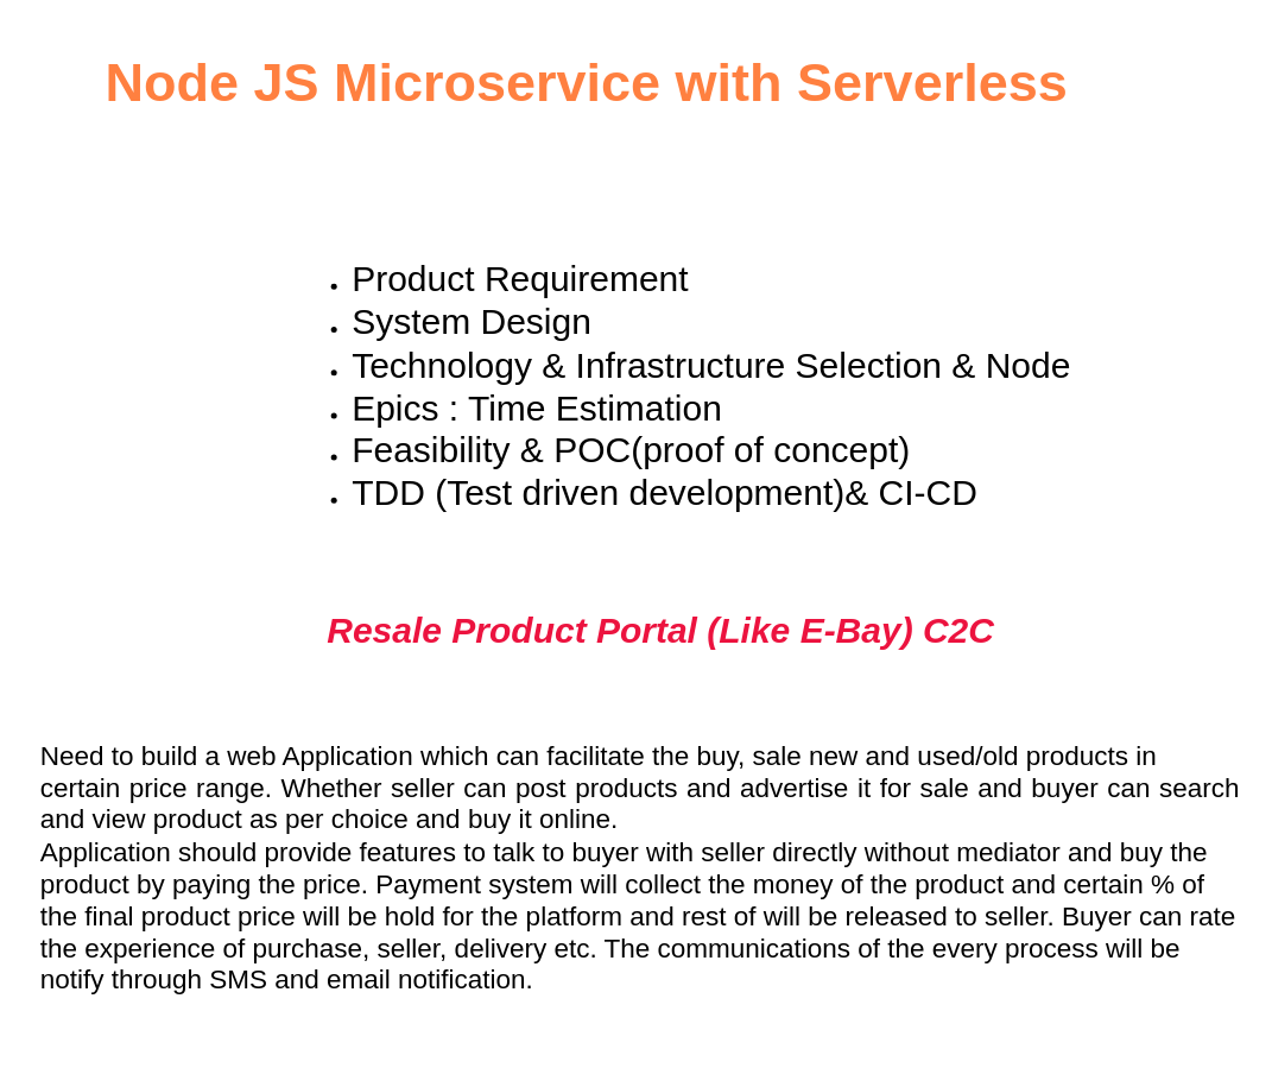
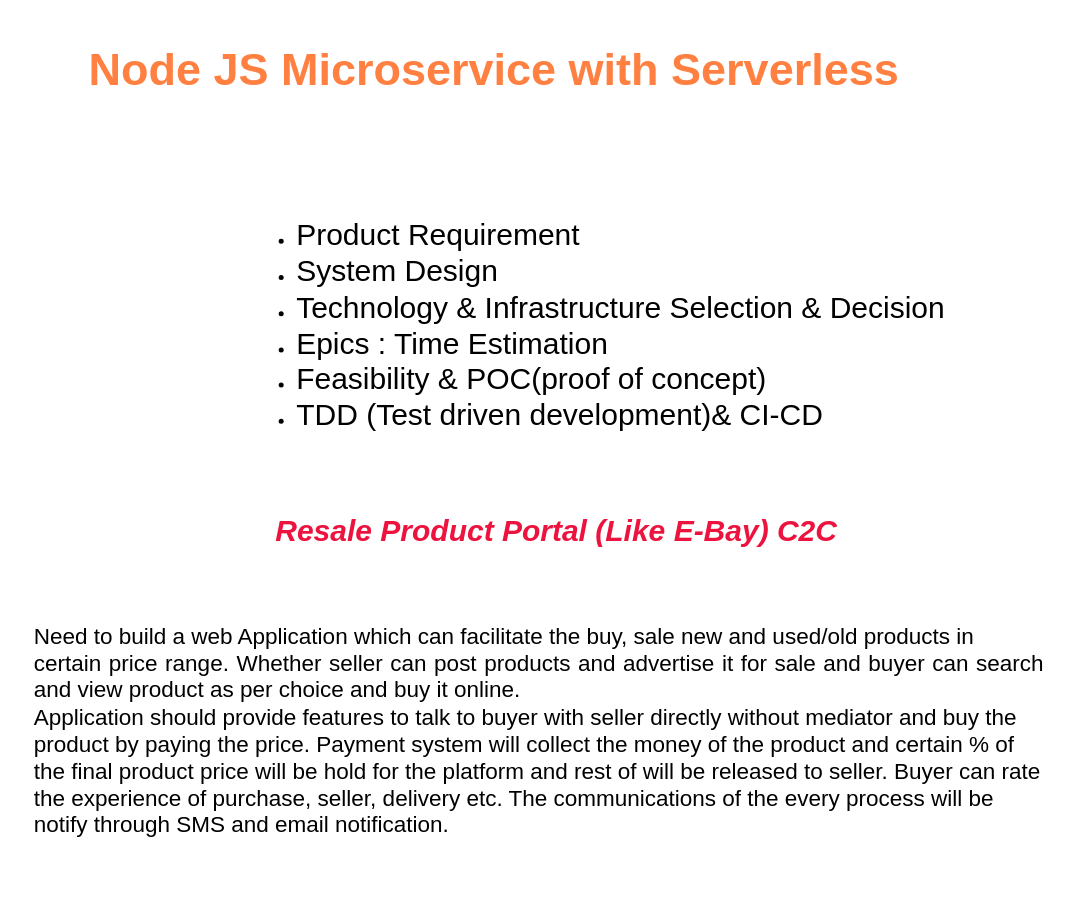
- <mxCell id="3" value="&lt;div align=&quot;left&quot;&gt;&lt;ul&gt;&lt;li&gt;&lt;font style=&quot;font-size: 24px;&quot;&gt;Product Requirement &lt;br&gt;&lt;/font&gt;&lt;/li&gt;&lt;li&gt;&lt;div&gt;&lt;font style=&quot;font-size: 24px;&quot;&gt;System Design&lt;/font&gt;&lt;/div&gt;&lt;/li&gt;&lt;li&gt;&lt;font style=&quot;font-size: 24px;&quot;&gt;Technology &amp;amp; Infrastructure Selection &amp;amp; Node&lt;/font&gt;&lt;/li&gt;&lt;li&gt;&lt;font style=&quot;font-size: 24px;&quot;&gt;Epics : Time Estimation&lt;/font&gt;&lt;/li&gt;&lt;li&gt;&lt;font style=&quot;font-size: 24px;&quot;&gt;Feasibility &amp;amp; POC(proof of concept)&lt;/font&gt;&lt;/li&gt;&lt;li&gt;&lt;font style=&quot;font-size: 24px;&quot;&gt;TDD (Test driven development)&amp;amp; CI-CD&lt;br&gt;&lt;/font&gt;&lt;/li&gt;&lt;/ul&gt;&lt;/div&gt;" style="text;html=1;strokeColor=none;fillColor=none;align=left;verticalAlign=middle;whiteSpace=wrap;rounded=0;" vertex="1" parent="1"><mxGeometry x="195" y="100" width="580" height="320" as="geometry" /></mxCell>
+ <mxCell id="3" value="&lt;div align=&quot;left&quot;&gt;&lt;ul&gt;&lt;li&gt;&lt;font style=&quot;font-size: 24px;&quot;&gt;Product Requirement &lt;br&gt;&lt;/font&gt;&lt;/li&gt;&lt;li&gt;&lt;div&gt;&lt;font style=&quot;font-size: 24px;&quot;&gt;System Design&lt;/font&gt;&lt;/div&gt;&lt;/li&gt;&lt;li&gt;&lt;font style=&quot;font-size: 24px;&quot;&gt;Technology &amp;amp; Infrastructure Selection &amp;amp; Decision&lt;/font&gt;&lt;/li&gt;&lt;li&gt;&lt;font style=&quot;font-size: 24px;&quot;&gt;Epics : Time Estimation&lt;/font&gt;&lt;/li&gt;&lt;li&gt;&lt;font style=&quot;font-size: 24px;&quot;&gt;Feasibility &amp;amp; POC(proof of concept)&lt;/font&gt;&lt;/li&gt;&lt;li&gt;&lt;font style=&quot;font-size: 24px;&quot;&gt;TDD (Test driven development)&amp;amp; CI-CD&lt;br&gt;&lt;/font&gt;&lt;/li&gt;&lt;/ul&gt;&lt;/div&gt;" style="text;html=1;strokeColor=none;fillColor=none;align=left;verticalAlign=middle;whiteSpace=wrap;rounded=0;" vertex="1" parent="1"><mxGeometry x="195" y="100" width="580" height="320" as="geometry" /></mxCell>
